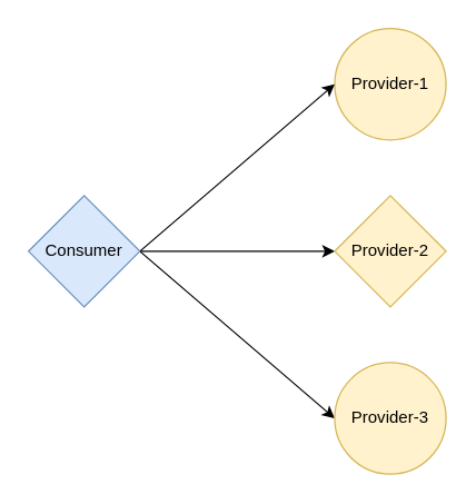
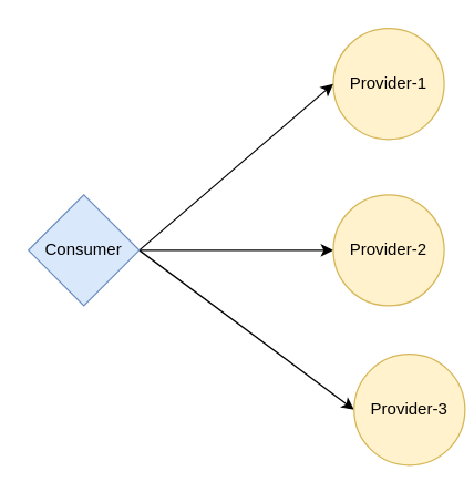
- <mxCell id="7" value="&lt;span&gt;Provider-2&lt;/span&gt;" style="rhombus;whiteSpace=wrap;html=1;aspect=fixed;fillColor=#fff2cc;strokeColor=#d6b656;" vertex="1" parent="1"><mxGeometry x="240" y="140" width="80" height="80" as="geometry" /></mxCell>
+ <mxCell id="7" value="&lt;span&gt;Provider-2&lt;/span&gt;" style="ellipse;whiteSpace=wrap;html=1;aspect=fixed;fillColor=#fff2cc;strokeColor=#d6b656;" vertex="1" parent="1"><mxGeometry x="240" y="140" width="80" height="80" as="geometry" /></mxCell>
- <mxCell id="8" value="&lt;span&gt;Provider-3&lt;/span&gt;" style="ellipse;whiteSpace=wrap;html=1;aspect=fixed;fillColor=#fff2cc;strokeColor=#d6b656;" vertex="1" parent="1"><mxGeometry x="240" y="260" width="80" height="80" as="geometry" /></mxCell>
+ <mxCell id="8" value="&lt;span&gt;Provider-3&lt;/span&gt;" style="ellipse;whiteSpace=wrap;html=1;aspect=fixed;fillColor=#fff2cc;strokeColor=#d6b656;" vertex="1" parent="1"><mxGeometry x="255" y="255" width="80" height="80" as="geometry" /></mxCell>
